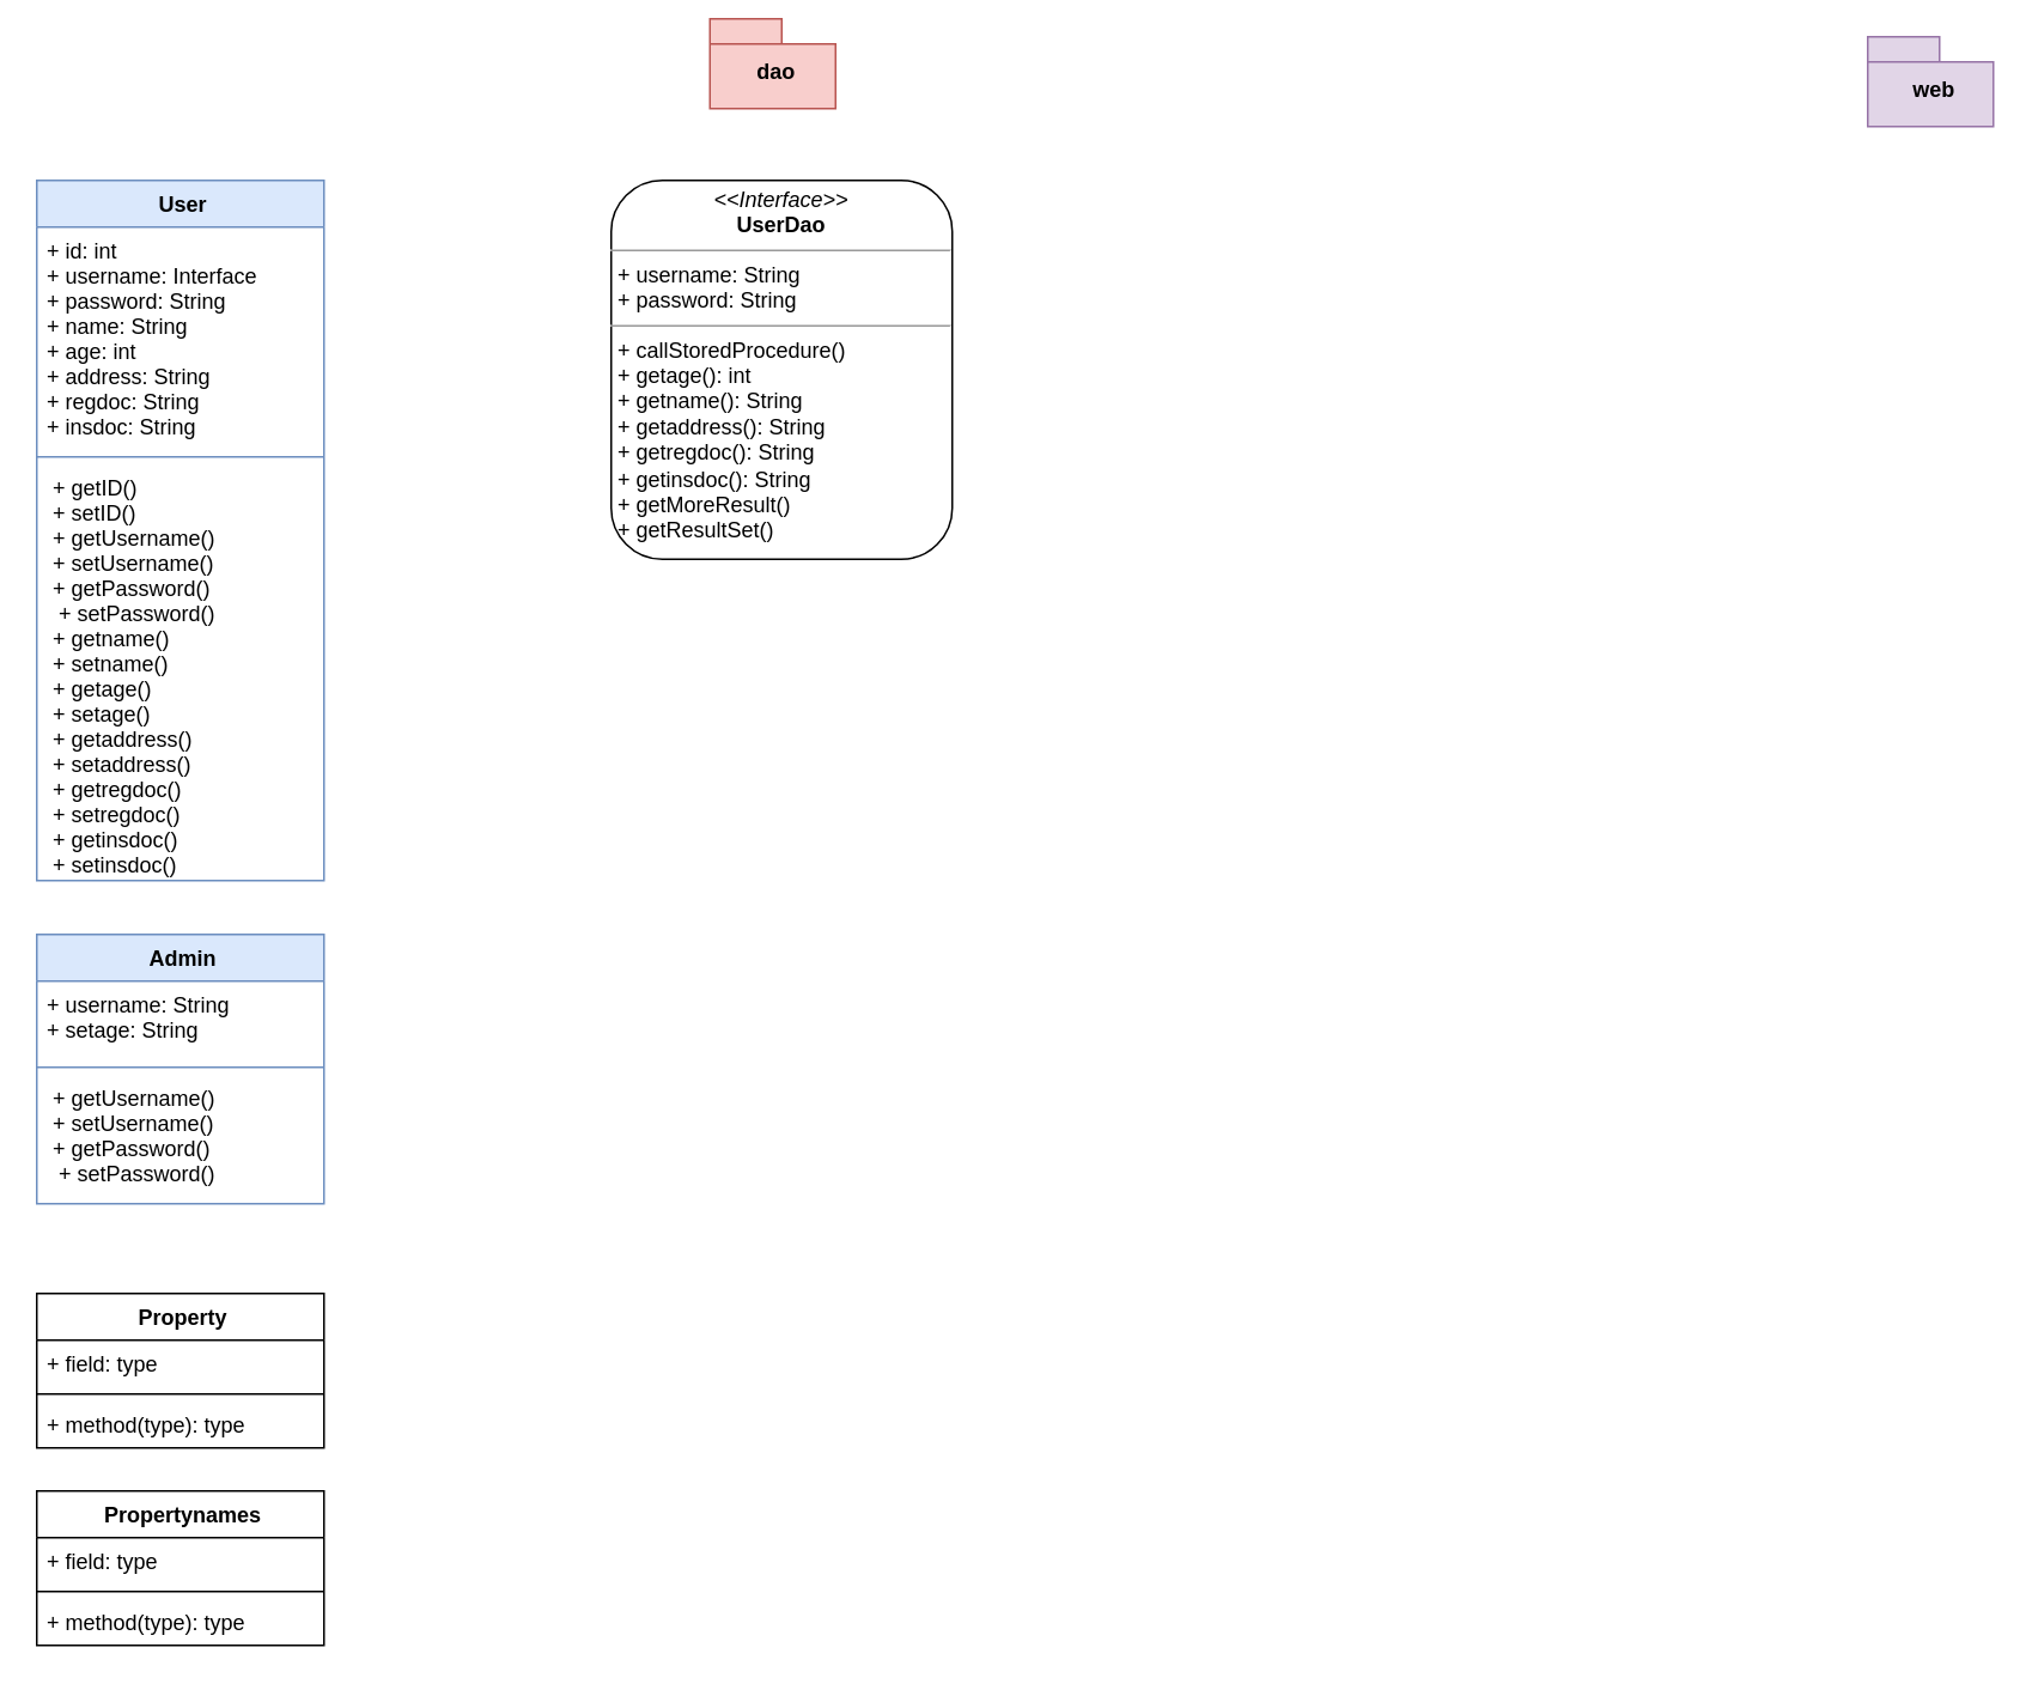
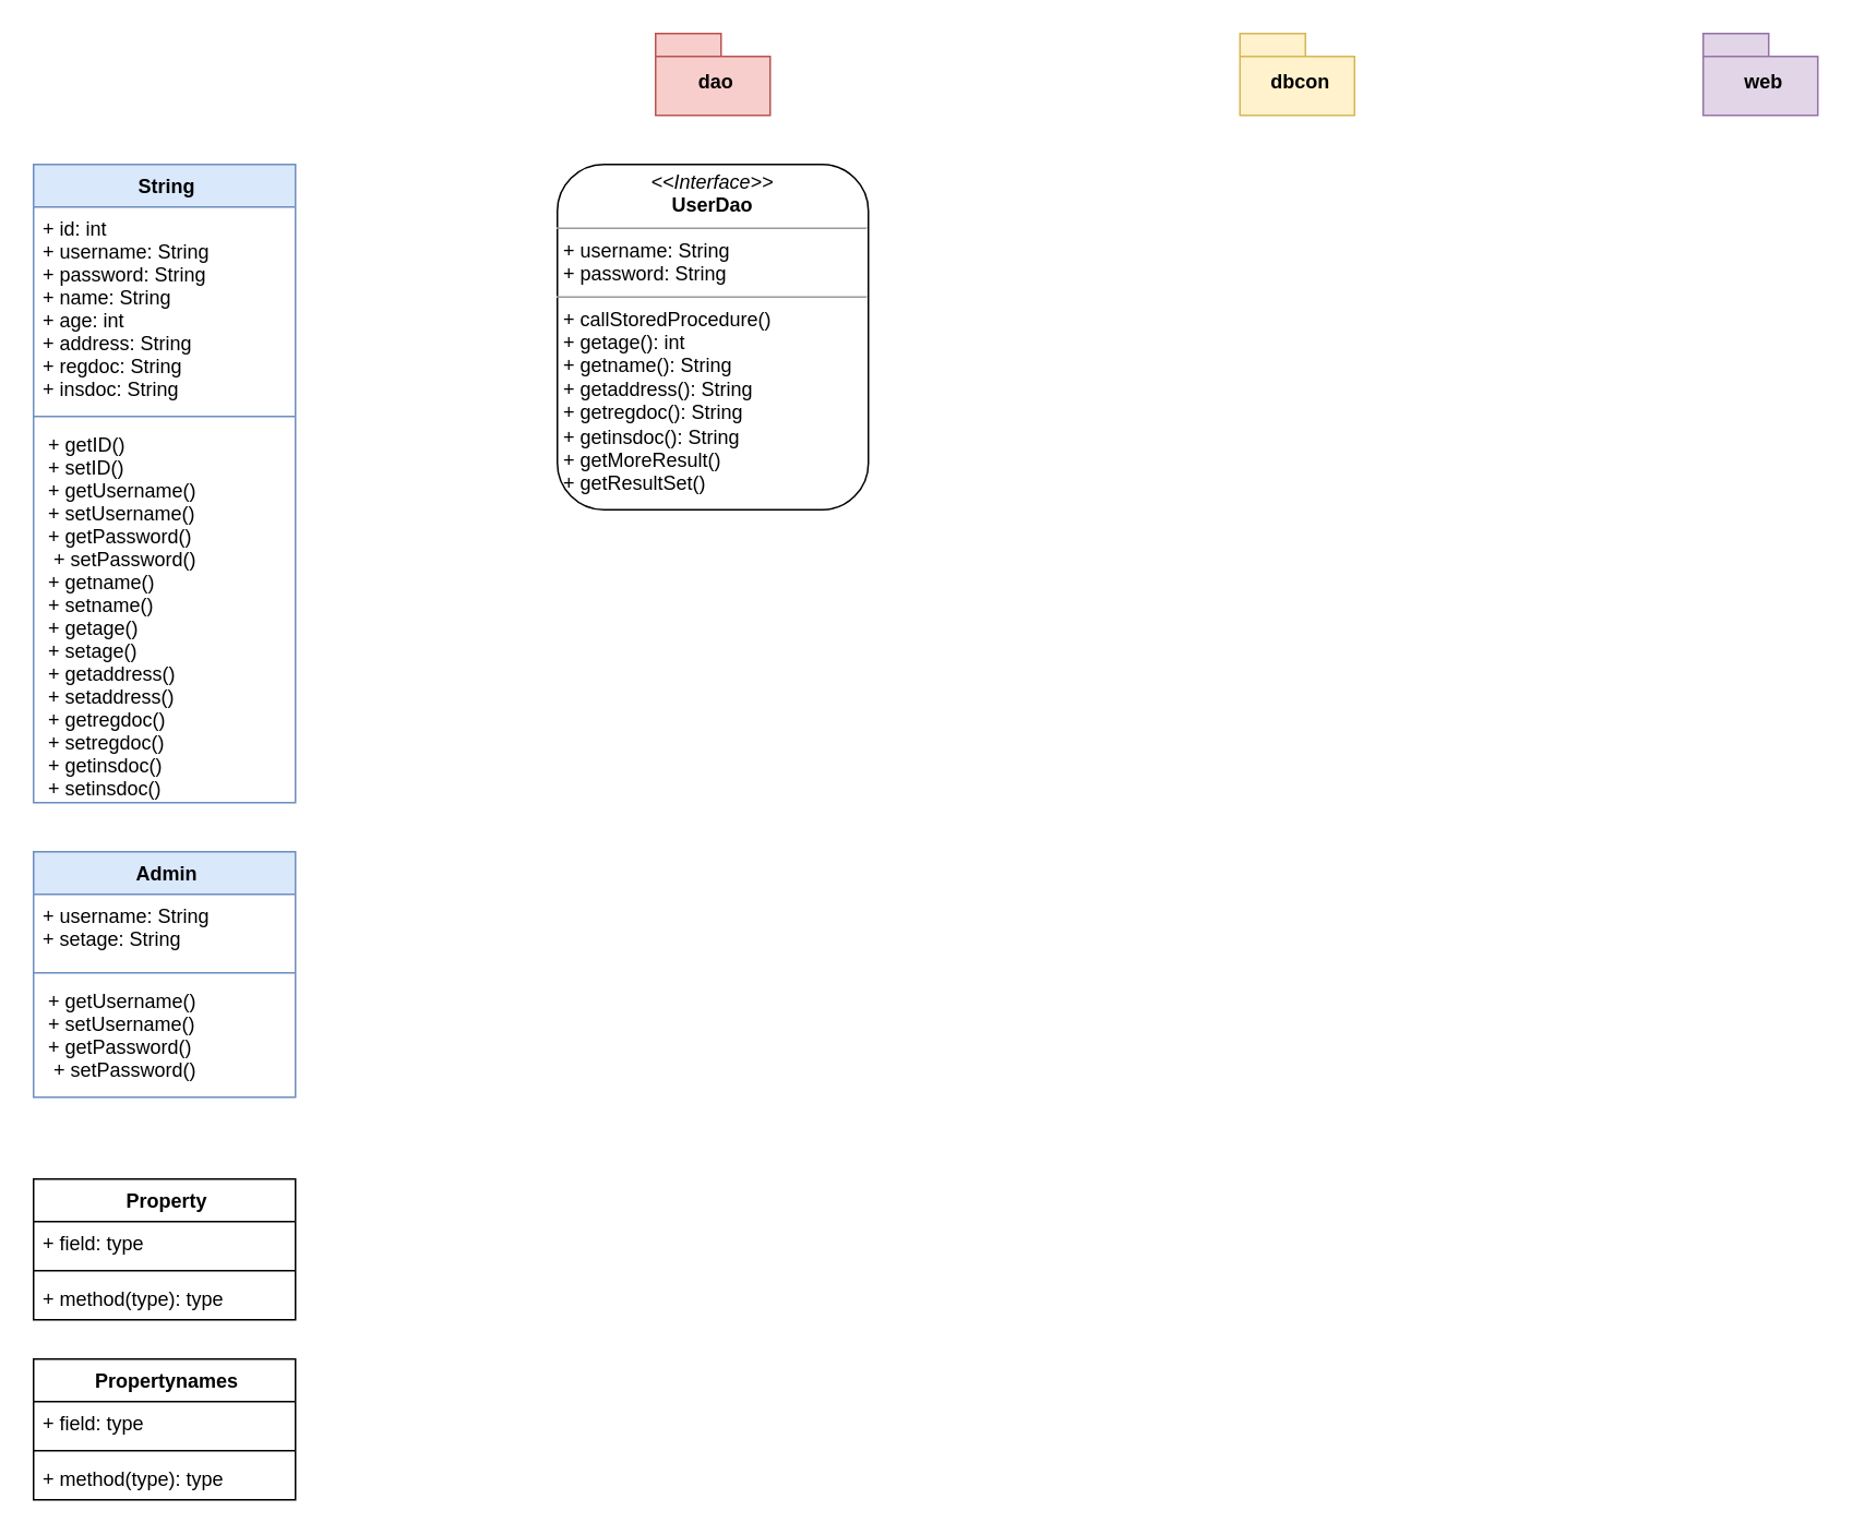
- <mxCell id="2" value="&amp;nbsp;dao" style="shape=folder;fontStyle=1;spacingTop=10;tabWidth=40;tabHeight=14;tabPosition=left;html=1;fillColor=#f8cecc;strokeColor=#b85450;" vertex="1" parent="1"><mxGeometry x="395" y="10" width="70" height="50" as="geometry" /></mxCell>
+ <mxCell id="2" value="&amp;nbsp;dao" style="shape=folder;fontStyle=1;spacingTop=10;tabWidth=40;tabHeight=14;tabPosition=left;html=1;fillColor=#f8cecc;strokeColor=#b85450;" vertex="1" parent="1"><mxGeometry x="400" y="20" width="70" height="50" as="geometry" /></mxCell>
+ <mxCell id="3" value="&amp;nbsp;dbcon" style="shape=folder;fontStyle=1;spacingTop=10;tabWidth=40;tabHeight=14;tabPosition=left;html=1;fillColor=#fff2cc;strokeColor=#d6b656;" vertex="1" parent="1"><mxGeometry x="757" y="20" width="70" height="50" as="geometry" /></mxCell>
- <mxCell id="5" value=" User" style="swimlane;fontStyle=1;align=center;verticalAlign=top;childLayout=stackLayout;horizontal=1;startSize=26;horizontalStack=0;resizeParent=1;resizeParentMax=0;resizeLast=0;collapsible=1;marginBottom=0;fillColor=#dae8fc;strokeColor=#6c8ebf;" vertex="1" parent="1"><mxGeometry x="20" y="100" width="160" height="390" as="geometry" /></mxCell>
+ <mxCell id="5" value=" String" style="swimlane;fontStyle=1;align=center;verticalAlign=top;childLayout=stackLayout;horizontal=1;startSize=26;horizontalStack=0;resizeParent=1;resizeParentMax=0;resizeLast=0;collapsible=1;marginBottom=0;fillColor=#dae8fc;strokeColor=#6c8ebf;" vertex="1" parent="1"><mxGeometry x="20" y="100" width="160" height="390" as="geometry" /></mxCell>
- <mxCell id="6" value="+ id: int&#10;+ username: Interface&#10;+ password: String&#10;+ name: String&#10;+ age: int&#10;+ address: String&#10;+ regdoc: String&#10;+ insdoc: String&#10;" style="text;strokeColor=none;fillColor=none;align=left;verticalAlign=top;spacingLeft=4;spacingRight=4;overflow=hidden;rotatable=0;points=[[0,0.5],[1,0.5]];portConstraint=eastwest;" vertex="1" parent="5"><mxGeometry y="26" width="160" height="124" as="geometry" /></mxCell>
+ <mxCell id="6" value="+ id: int&#10;+ username: String&#10;+ password: String&#10;+ name: String&#10;+ age: int&#10;+ address: String&#10;+ regdoc: String&#10;+ insdoc: String&#10;" style="text;strokeColor=none;fillColor=none;align=left;verticalAlign=top;spacingLeft=4;spacingRight=4;overflow=hidden;rotatable=0;points=[[0,0.5],[1,0.5]];portConstraint=eastwest;" vertex="1" parent="5"><mxGeometry y="26" width="160" height="124" as="geometry" /></mxCell>
